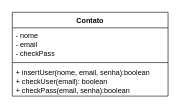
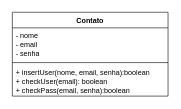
- <mxCell id="3" value="- nome&lt;div&gt;- email&lt;/div&gt;&lt;div&gt;- checkPass&lt;/div&gt;" style="text;strokeColor=none;fillColor=none;align=left;verticalAlign=top;spacingLeft=4;spacingRight=4;overflow=hidden;rotatable=0;points=[[0,0.5],[1,0.5]];portConstraint=eastwest;whiteSpace=wrap;html=1;" parent="2" vertex="1"><mxGeometry y="26" width="260" height="54" as="geometry" /></mxCell>
+ <mxCell id="3" value="- nome&lt;div&gt;- email&lt;/div&gt;&lt;div&gt;- senha&lt;/div&gt;" style="text;strokeColor=none;fillColor=none;align=left;verticalAlign=top;spacingLeft=4;spacingRight=4;overflow=hidden;rotatable=0;points=[[0,0.5],[1,0.5]];portConstraint=eastwest;whiteSpace=wrap;html=1;" parent="2" vertex="1"><mxGeometry y="26" width="260" height="54" as="geometry" /></mxCell>
